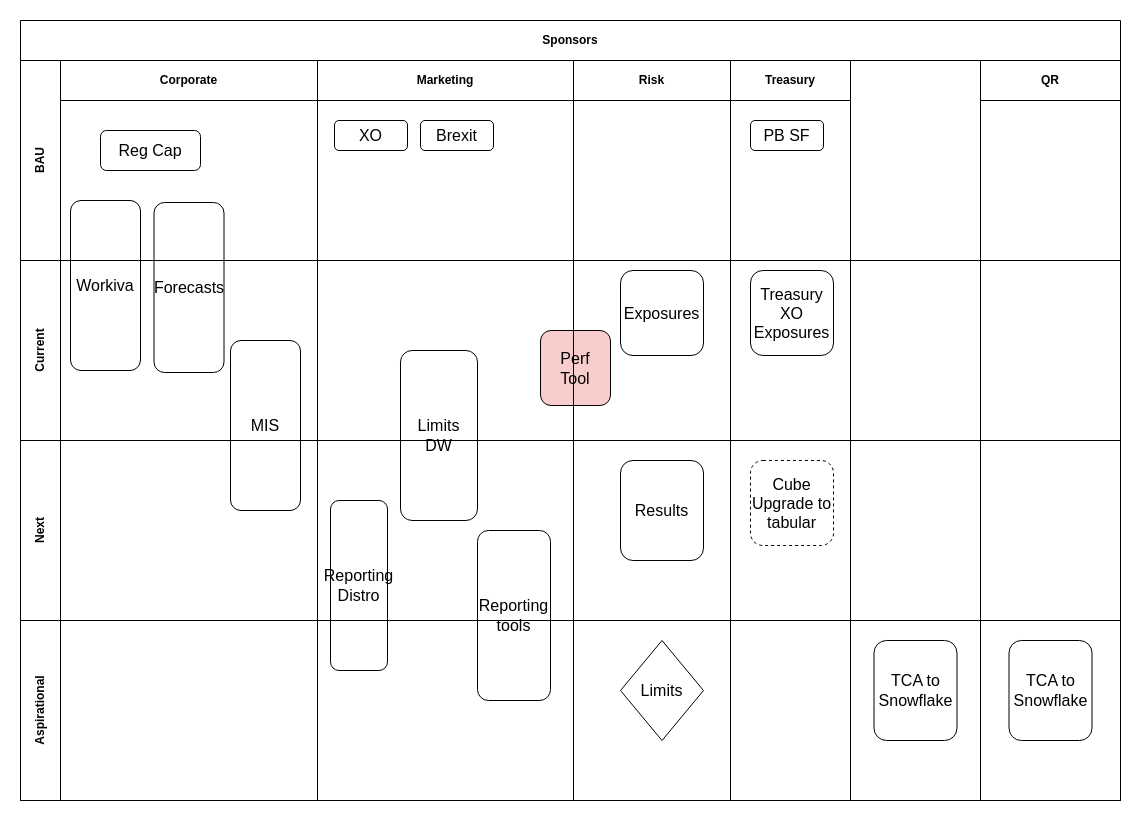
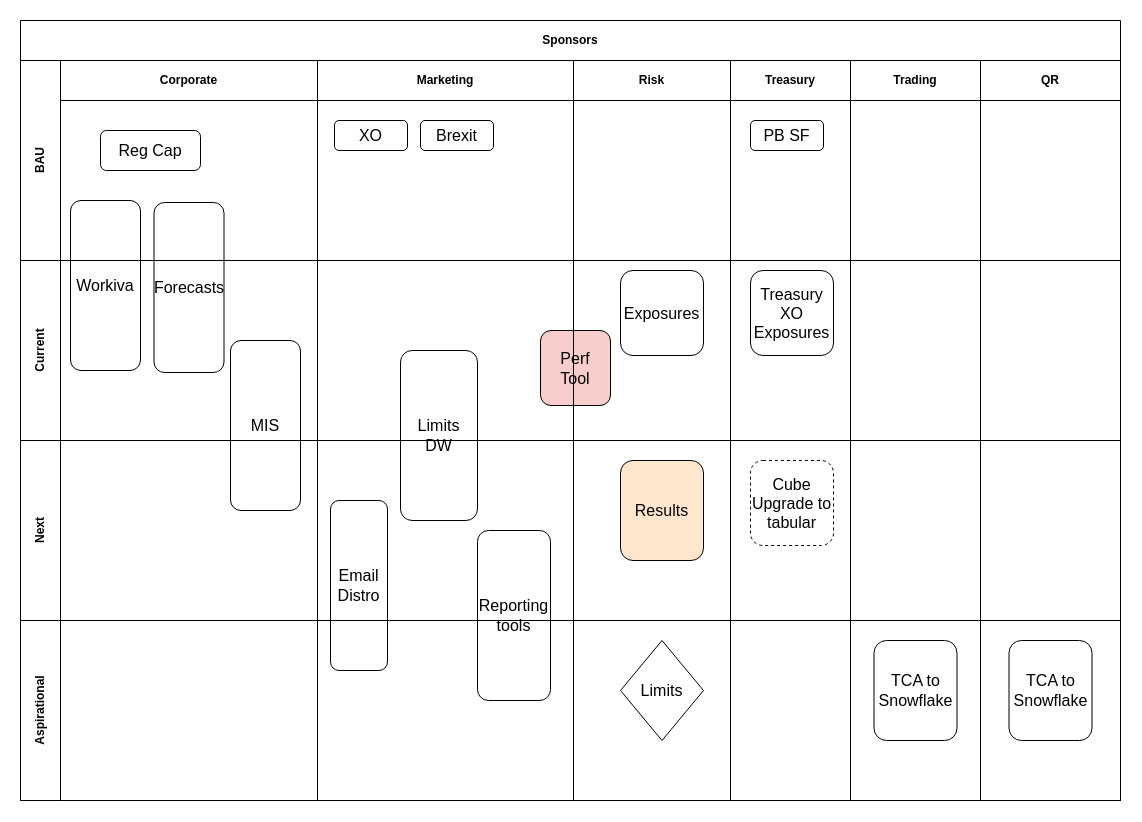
+ <mxCell id="14" value="Trading" style="swimlane;connectable=0;startSize=40;html=1;whiteSpace=wrap;collapsible=0;recursiveResize=0;expand=0;pointerEvents=0;" vertex="1" parent="3"><mxGeometry x="830" width="130" height="200" as="geometry" /></mxCell>
- <mxCell id="34" value="Results" style="rounded=1;whiteSpace=wrap;html=1;fontSize=16;" vertex="1" parent="33"><mxGeometry x="47" y="20" width="83" height="100" as="geometry" /></mxCell>
+ <mxCell id="34" value="Results" style="rounded=1;whiteSpace=wrap;html=1;fontSize=16;fillColor=#ffe6cc;" vertex="1" parent="33"><mxGeometry x="47" y="20" width="83" height="100" as="geometry" /></mxCell>
- <mxCell id="31" value="Reporting Distro" style="rounded=1;whiteSpace=wrap;html=1;fontSize=16;" vertex="1" parent="30"><mxGeometry x="13" y="60" width="57" height="170" as="geometry" /></mxCell>
+ <mxCell id="31" value="Email Distro" style="rounded=1;whiteSpace=wrap;html=1;fontSize=16;" vertex="1" parent="30"><mxGeometry x="13" y="60" width="57" height="170" as="geometry" /></mxCell>
